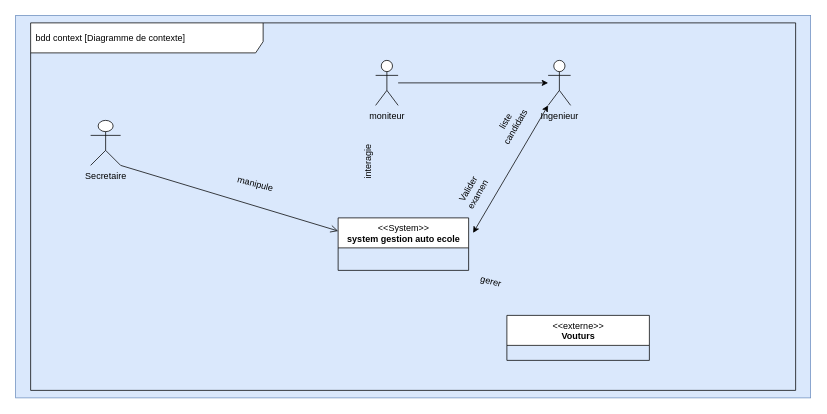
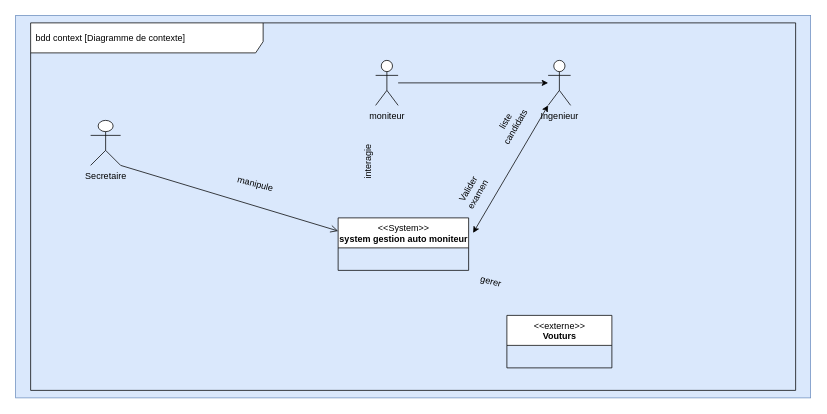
- <mxCell id="5" value="&amp;lt;&amp;lt;System&amp;gt;&amp;gt;&lt;br&gt;&lt;b&gt;system gestion auto ecole&lt;/b&gt;" style="swimlane;fontStyle=0;align=center;verticalAlign=top;childLayout=stackLayout;horizontal=1;startSize=40;horizontalStack=0;resizeParent=1;resizeParentMax=0;resizeLast=0;collapsible=0;marginBottom=0;html=1;" parent="1" vertex="1"><mxGeometry x="450" y="290" width="174" height="70" as="geometry" /></mxCell>
+ <mxCell id="5" value="&amp;lt;&amp;lt;System&amp;gt;&amp;gt;&lt;br&gt;&lt;b&gt;system gestion auto moniteur&lt;/b&gt;" style="swimlane;fontStyle=0;align=center;verticalAlign=top;childLayout=stackLayout;horizontal=1;startSize=40;horizontalStack=0;resizeParent=1;resizeParentMax=0;resizeLast=0;collapsible=0;marginBottom=0;html=1;" parent="1" vertex="1"><mxGeometry x="450" y="290" width="174" height="70" as="geometry" /></mxCell>
- <mxCell id="15" value="&amp;lt;&amp;lt;externe&amp;gt;&amp;gt;&lt;br&gt;&lt;b&gt;Vouturs&lt;/b&gt;" style="swimlane;fontStyle=0;align=center;verticalAlign=top;childLayout=stackLayout;horizontal=1;startSize=40;horizontalStack=0;resizeParent=1;resizeParentMax=0;resizeLast=0;collapsible=0;marginBottom=0;html=1;" parent="1" vertex="1"><mxGeometry x="675" y="420" width="190" height="60" as="geometry" /></mxCell>
+ <mxCell id="15" value="&amp;lt;&amp;lt;externe&amp;gt;&amp;gt;&lt;br&gt;&lt;b&gt;Vouturs&lt;/b&gt;" style="swimlane;fontStyle=0;align=center;verticalAlign=top;childLayout=stackLayout;horizontal=1;startSize=40;horizontalStack=0;resizeParent=1;resizeParentMax=0;resizeLast=0;collapsible=0;marginBottom=0;html=1;" parent="1" vertex="1"><mxGeometry x="675" y="420" width="140" height="70" as="geometry" /></mxCell>
